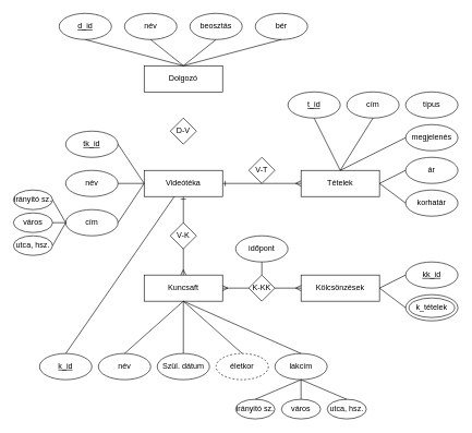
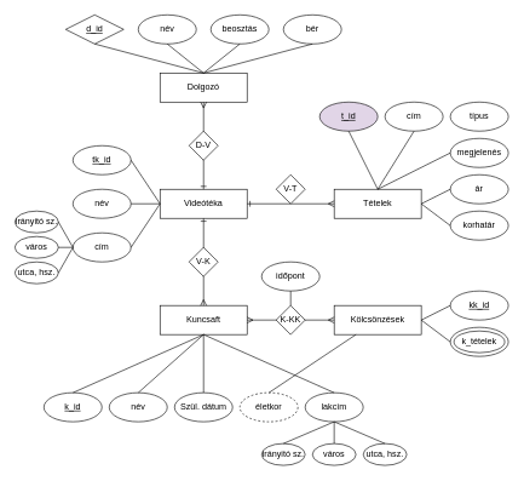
- <mxCell id="15" value="&lt;u&gt;d_id&lt;/u&gt;" style="ellipse;whiteSpace=wrap;html=1;" parent="1" vertex="1"><mxGeometry x="90" width="80" height="40" as="geometry" y="20" /></mxCell>
+ <mxCell id="15" value="&lt;u&gt;d_id&lt;/u&gt;" style="rhombus;whiteSpace=wrap;html=1;" parent="1" vertex="1"><mxGeometry x="90" width="80" height="40" as="geometry" y="20" /></mxCell>
- <mxCell id="37" value="&lt;u&gt;t_id&lt;/u&gt;" style="ellipse;whiteSpace=wrap;html=1;" parent="1" vertex="1"><mxGeometry x="440" y="140" width="80" height="40" as="geometry" /></mxCell>
+ <mxCell id="37" value="&lt;u&gt;t_id&lt;/u&gt;" style="ellipse;whiteSpace=wrap;html=1;fillColor=#e1d5e7;" parent="1" vertex="1"><mxGeometry x="440" y="140" width="80" height="40" as="geometry" /></mxCell>
+ <mxCell id="7" value="" style="endArrow=ERmany;startArrow=ERone;html=1;rounded=0;entryX=0.5;entryY=1;entryDx=0;entryDy=0;exitX=0.5;exitY=0;exitDx=0;exitDy=0;startFill=0;endFill=0;" parent="1" source="2" target="3" edge="1"><mxGeometry width="50" height="50" relative="1" as="geometry"><mxPoint x="340" y="260" as="sourcePoint" /><mxPoint x="390" y="210" as="targetPoint" /></mxGeometry></mxCell>
- <mxCell id="46" value="" style="endArrow=none;html=1;rounded=0;exitX=0.5;exitY=0;exitDx=0;exitDy=0;" parent="1" source="25" target="2" edge="1"><mxGeometry width="50" height="50" relative="1" as="geometry"><mxPoint x="280" y="440" as="sourcePoint" /><mxPoint x="330" y="390" as="targetPoint" /></mxGeometry></mxCell>
+ <mxCell id="46" value="" style="endArrow=none;html=1;rounded=0;entryX=0.5;entryY=1;entryDx=0;entryDy=0;exitX=0.5;exitY=0;exitDx=0;exitDy=0;" parent="1" source="25" target="5" edge="1"><mxGeometry width="50" height="50" relative="1" as="geometry"><mxPoint x="280" y="440" as="sourcePoint" /><mxPoint x="330" y="390" as="targetPoint" /></mxGeometry></mxCell>
- <mxCell id="49" value="" style="endArrow=none;html=1;rounded=0;entryX=0.5;entryY=1;entryDx=0;entryDy=0;exitX=0.5;exitY=0;exitDx=0;exitDy=0;" parent="1" source="26" target="5" edge="1"><mxGeometry width="50" height="50" relative="1" as="geometry"><mxPoint x="210" y="560" as="sourcePoint" /><mxPoint x="300" y="480" as="targetPoint" /></mxGeometry></mxCell>
+ <mxCell id="49" value="" style="endArrow=none;html=1;rounded=0;exitX=0.5;exitY=0;exitDx=0;exitDy=0;" parent="1" source="26" target="6" edge="1"><mxGeometry width="50" height="50" relative="1" as="geometry"><mxPoint x="210" y="560" as="sourcePoint" /><mxPoint x="300" y="480" as="targetPoint" /></mxGeometry></mxCell>
